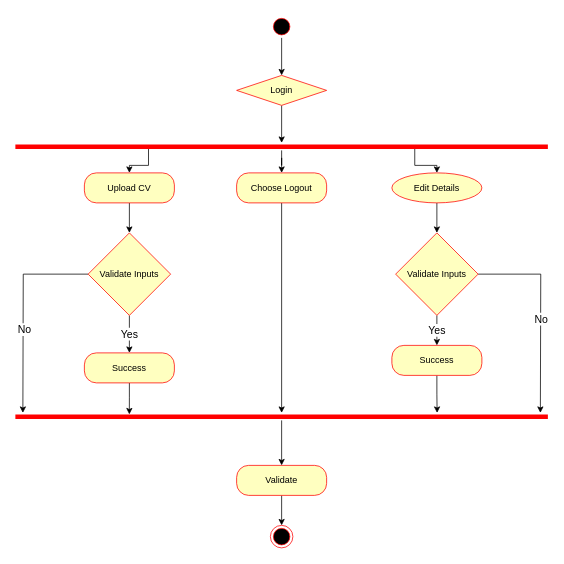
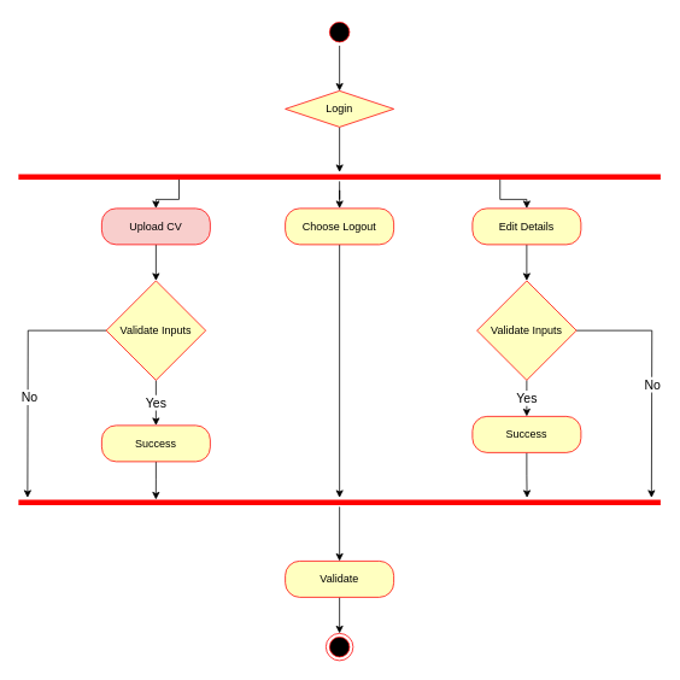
- <mxCell id="15" value="Upload CV" style="rounded=1;whiteSpace=wrap;html=1;arcSize=40;fontColor=#000000;fillColor=#ffffc0;strokeColor=#ff0000;" vertex="1" parent="1"><mxGeometry x="112" y="230" width="120" height="40" as="geometry" /></mxCell>
+ <mxCell id="15" value="Upload CV" style="rounded=1;whiteSpace=wrap;html=1;arcSize=40;fontColor=#000000;fillColor=#f8cecc;strokeColor=#ff0000;" vertex="1" parent="1"><mxGeometry x="112" y="230" width="120" height="40" as="geometry" /></mxCell>
- <mxCell id="19" value="Edit Details" style="ellipse;whiteSpace=wrap;html=1;arcSize=40;fontColor=#000000;fillColor=#ffffc0;strokeColor=#ff0000;" vertex="1" parent="1"><mxGeometry x="522" y="230" width="120" height="40" as="geometry" /></mxCell>
+ <mxCell id="19" value="Edit Details" style="rounded=1;whiteSpace=wrap;html=1;arcSize=40;fontColor=#000000;fillColor=#ffffc0;strokeColor=#ff0000;" vertex="1" parent="1"><mxGeometry x="522" y="230" width="120" height="40" as="geometry" /></mxCell>
